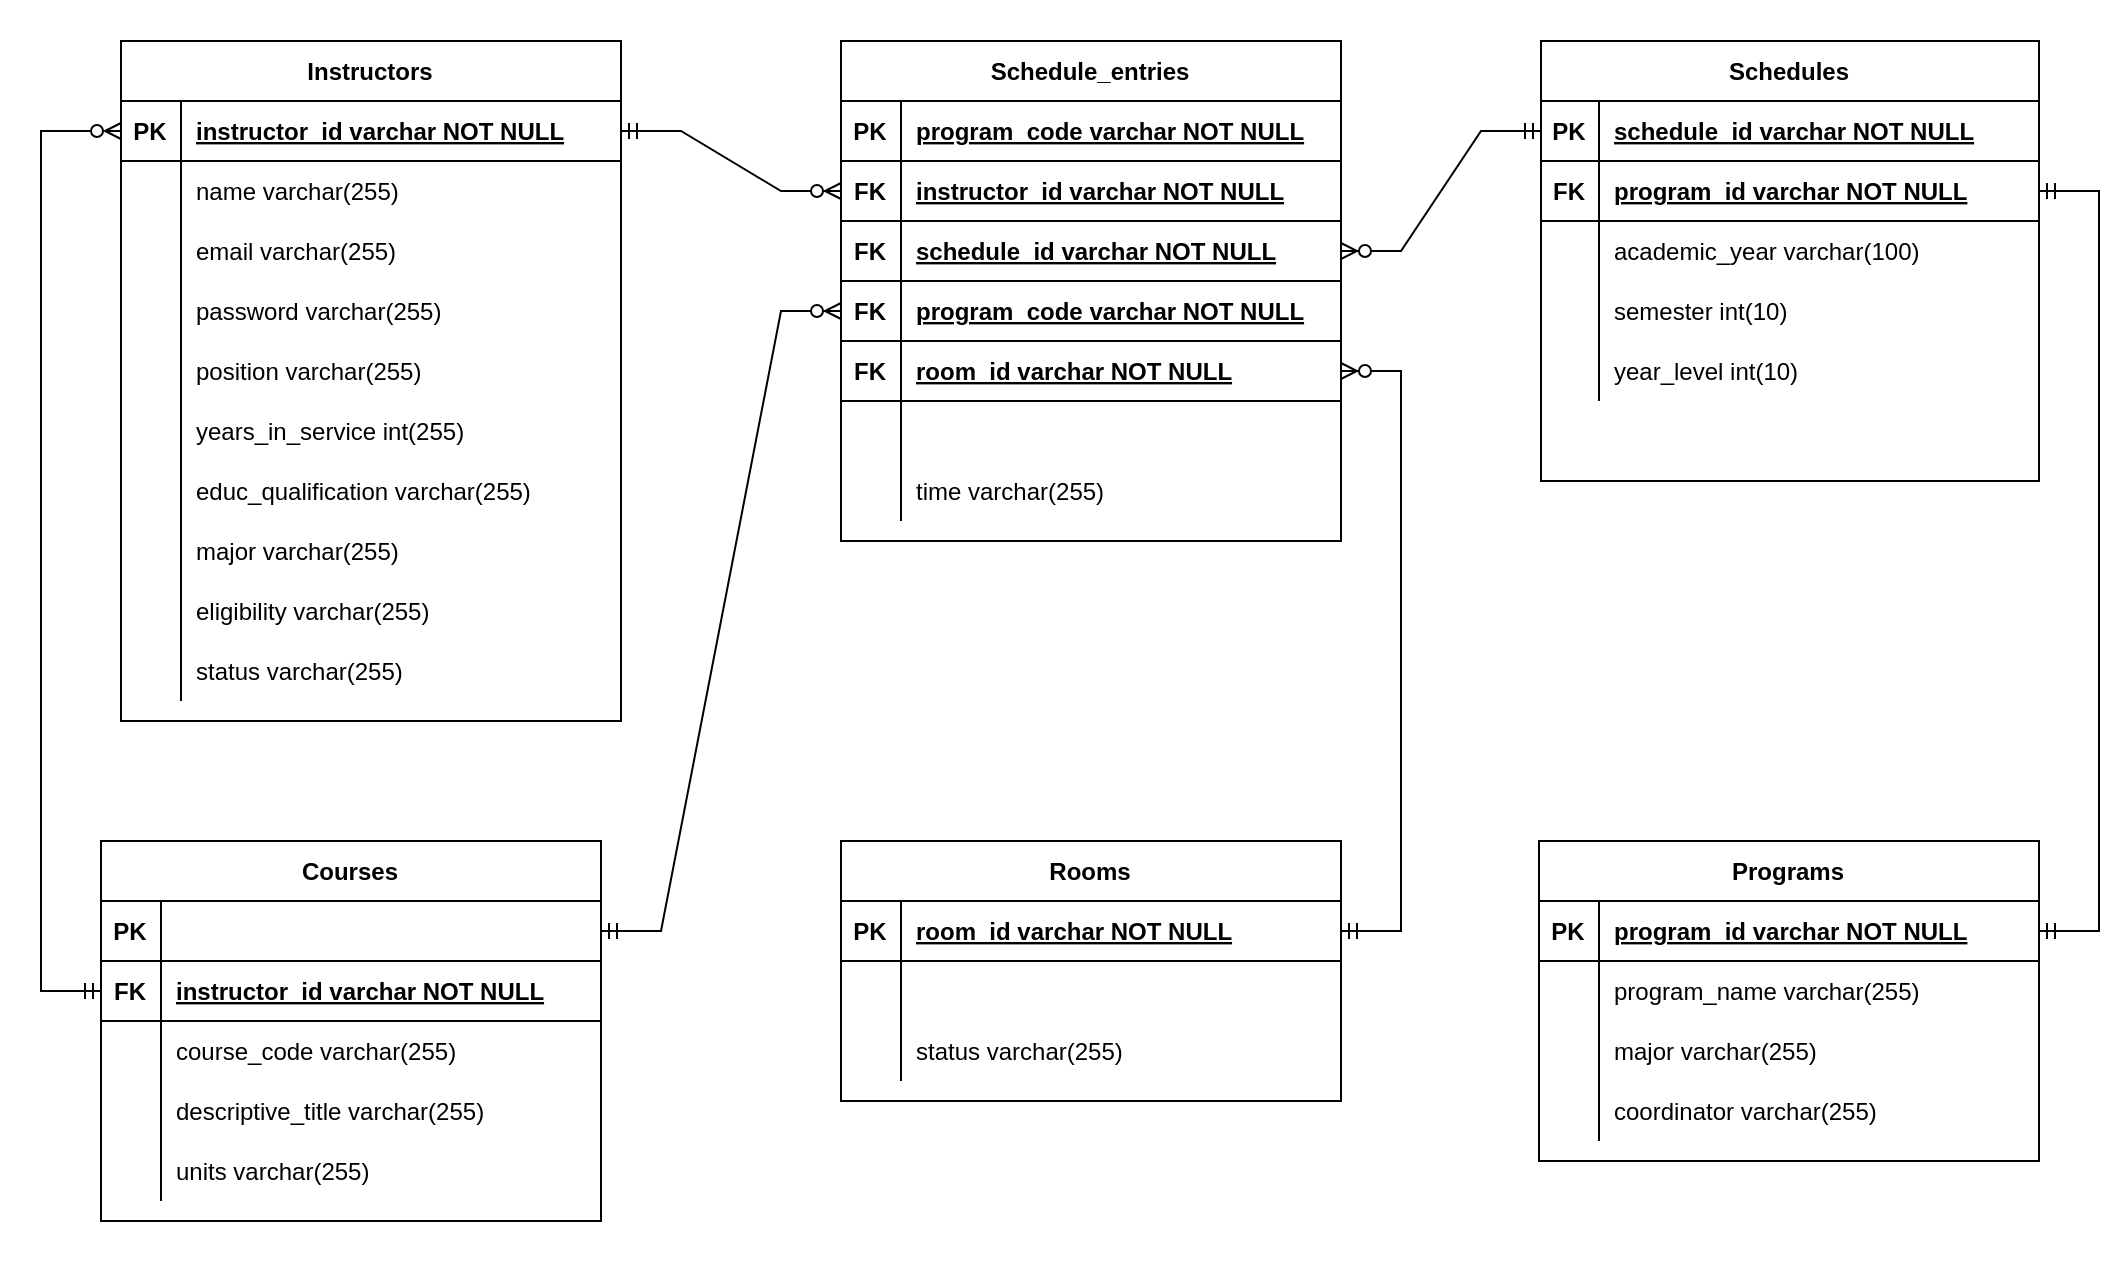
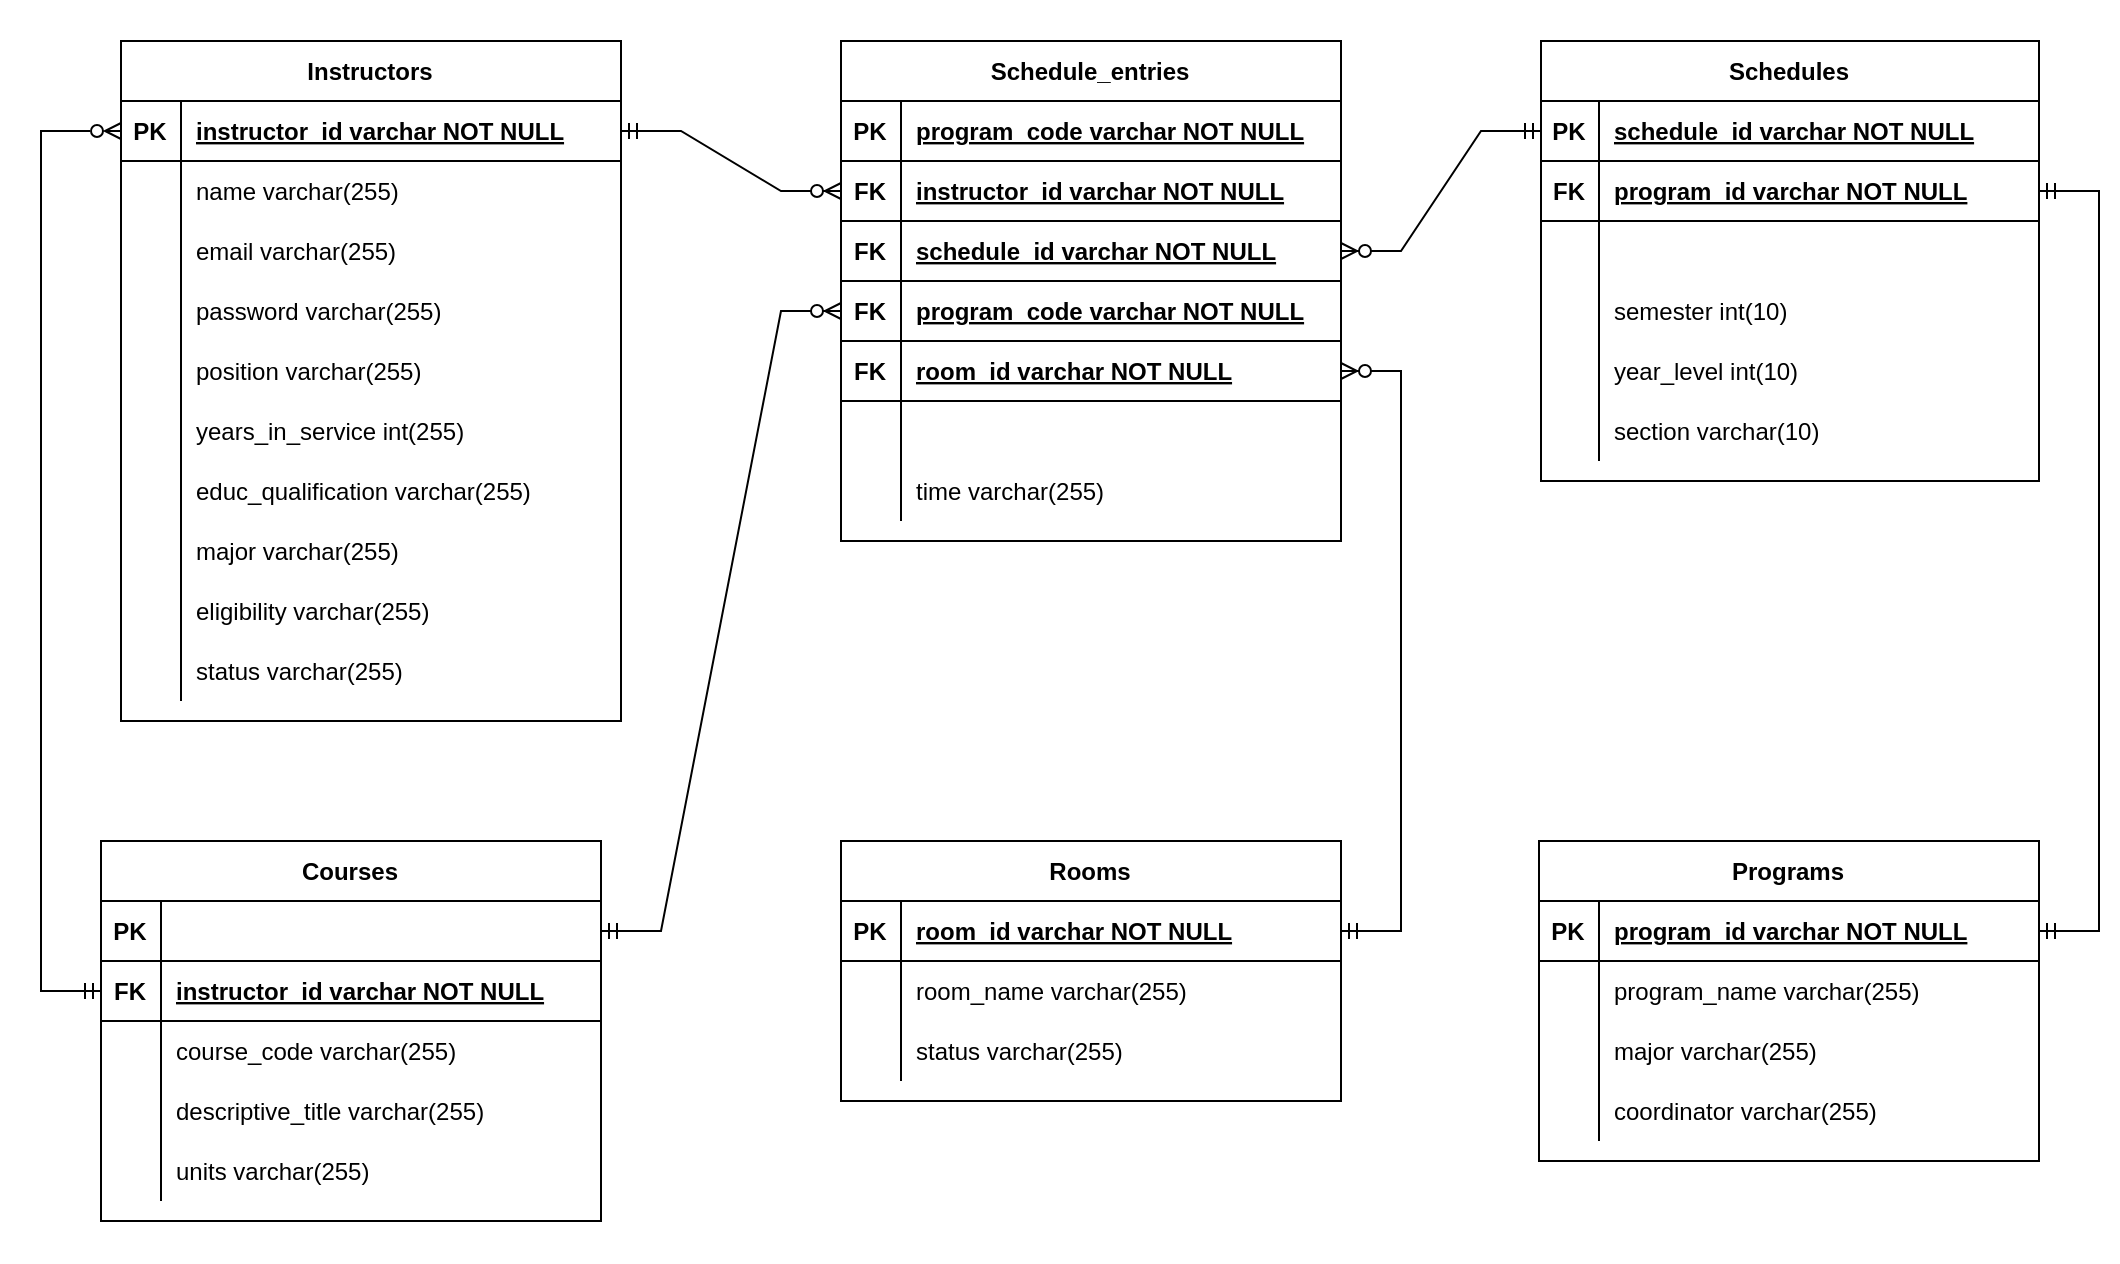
- <mxCell id="80" value="academic_year varchar(100)" style="shape=partialRectangle;overflow=hidden;connectable=0;fillColor=none;top=0;left=0;bottom=0;right=0;align=left;spacingLeft=6;" parent="78" vertex="1"><mxGeometry x="29" width="220" height="30" as="geometry"><mxRectangle width="220" height="30" as="alternateBounds" /></mxGeometry></mxCell>
+ <mxCell id="89" value="section varchar(10) " style="shape=partialRectangle;overflow=hidden;connectable=0;fillColor=none;top=0;left=0;bottom=0;right=0;align=left;spacingLeft=6;" parent="87" vertex="1"><mxGeometry x="29" width="220" height="30" as="geometry"><mxRectangle width="220" height="30" as="alternateBounds" /></mxGeometry></mxCell>
+ <mxCell id="39" value="room_name varchar(255)" style="shape=partialRectangle;overflow=hidden;connectable=0;fillColor=none;top=0;left=0;bottom=0;right=0;align=left;spacingLeft=6;" parent="37" vertex="1"><mxGeometry x="30" width="220" height="30" as="geometry"><mxRectangle width="220" height="30" as="alternateBounds" /></mxGeometry></mxCell>
